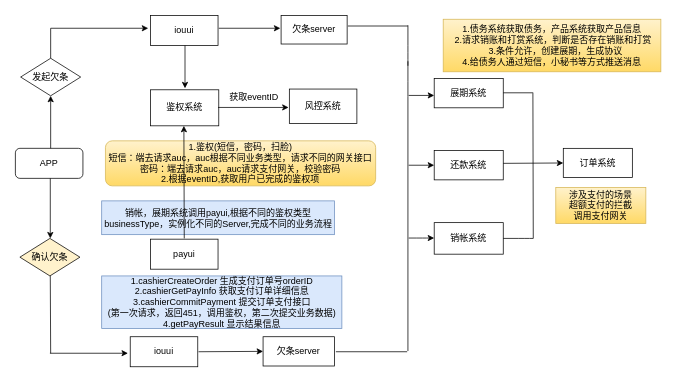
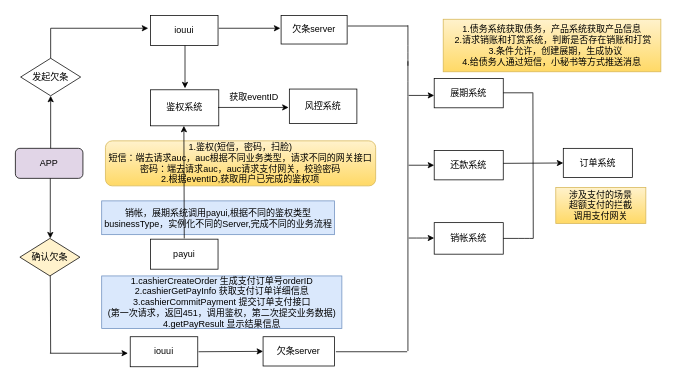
- <mxCell id="5" value="APP" style="rounded=1;whiteSpace=wrap;html=1;" parent="1" vertex="1"><mxGeometry x="20" y="197" width="90" height="40" as="geometry" /></mxCell>
+ <mxCell id="5" value="APP" style="rounded=1;whiteSpace=wrap;html=1;fillColor=#e1d5e7;" parent="1" vertex="1"><mxGeometry x="20" y="197" width="90" height="40" as="geometry" /></mxCell>
